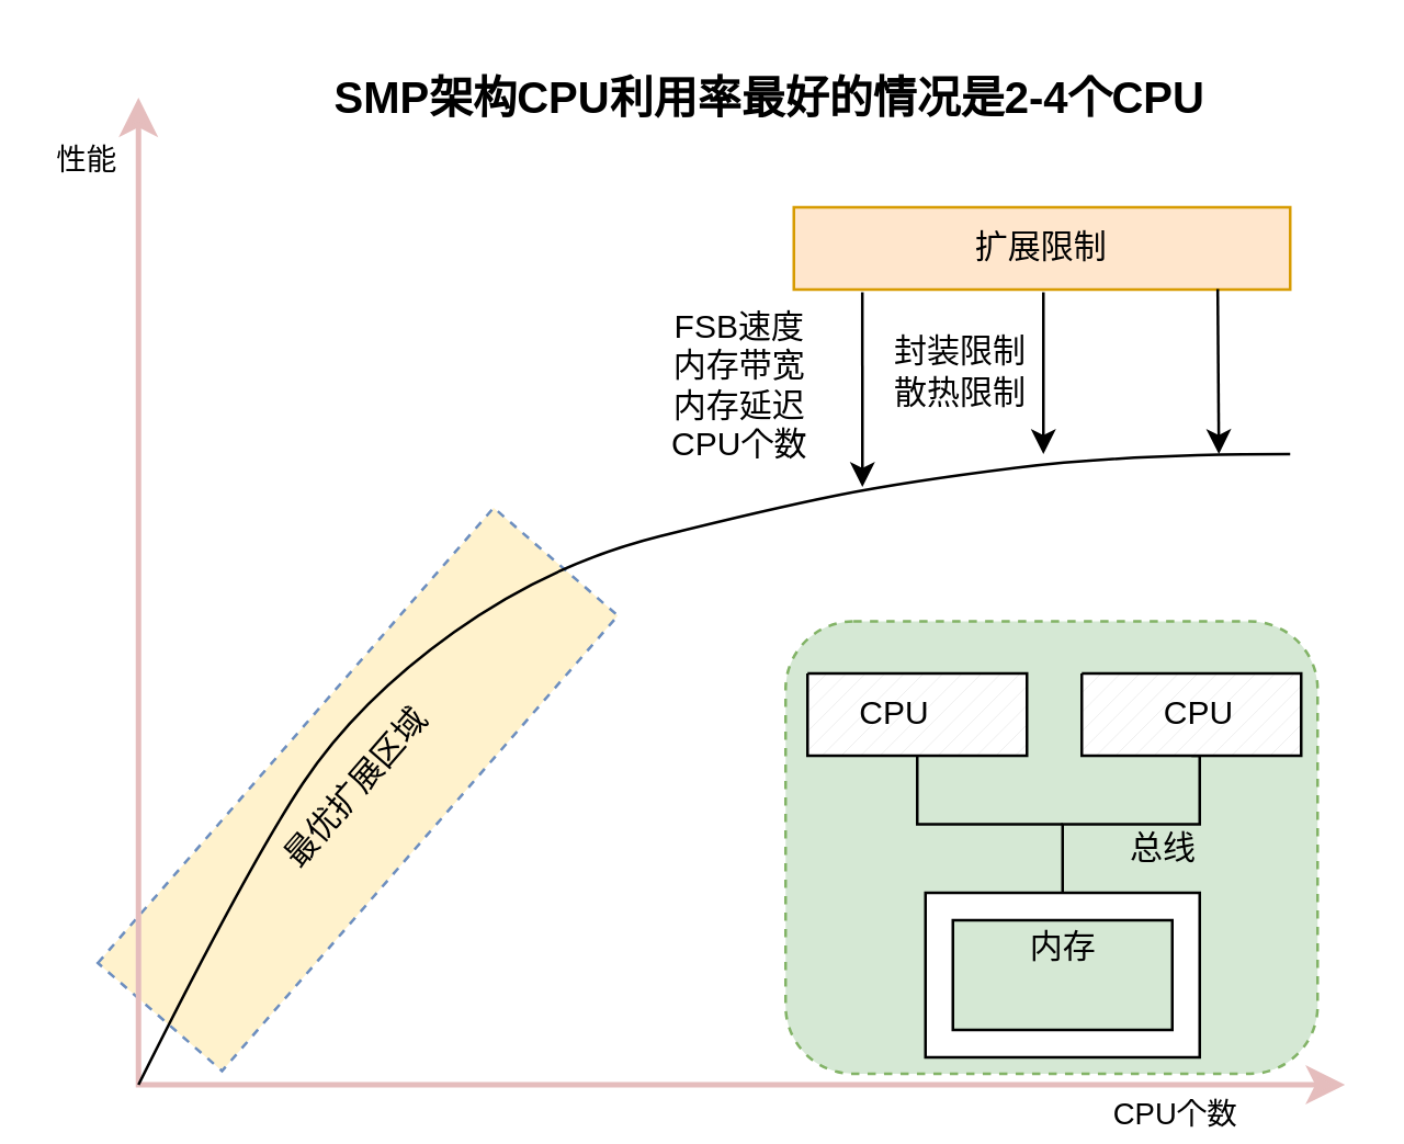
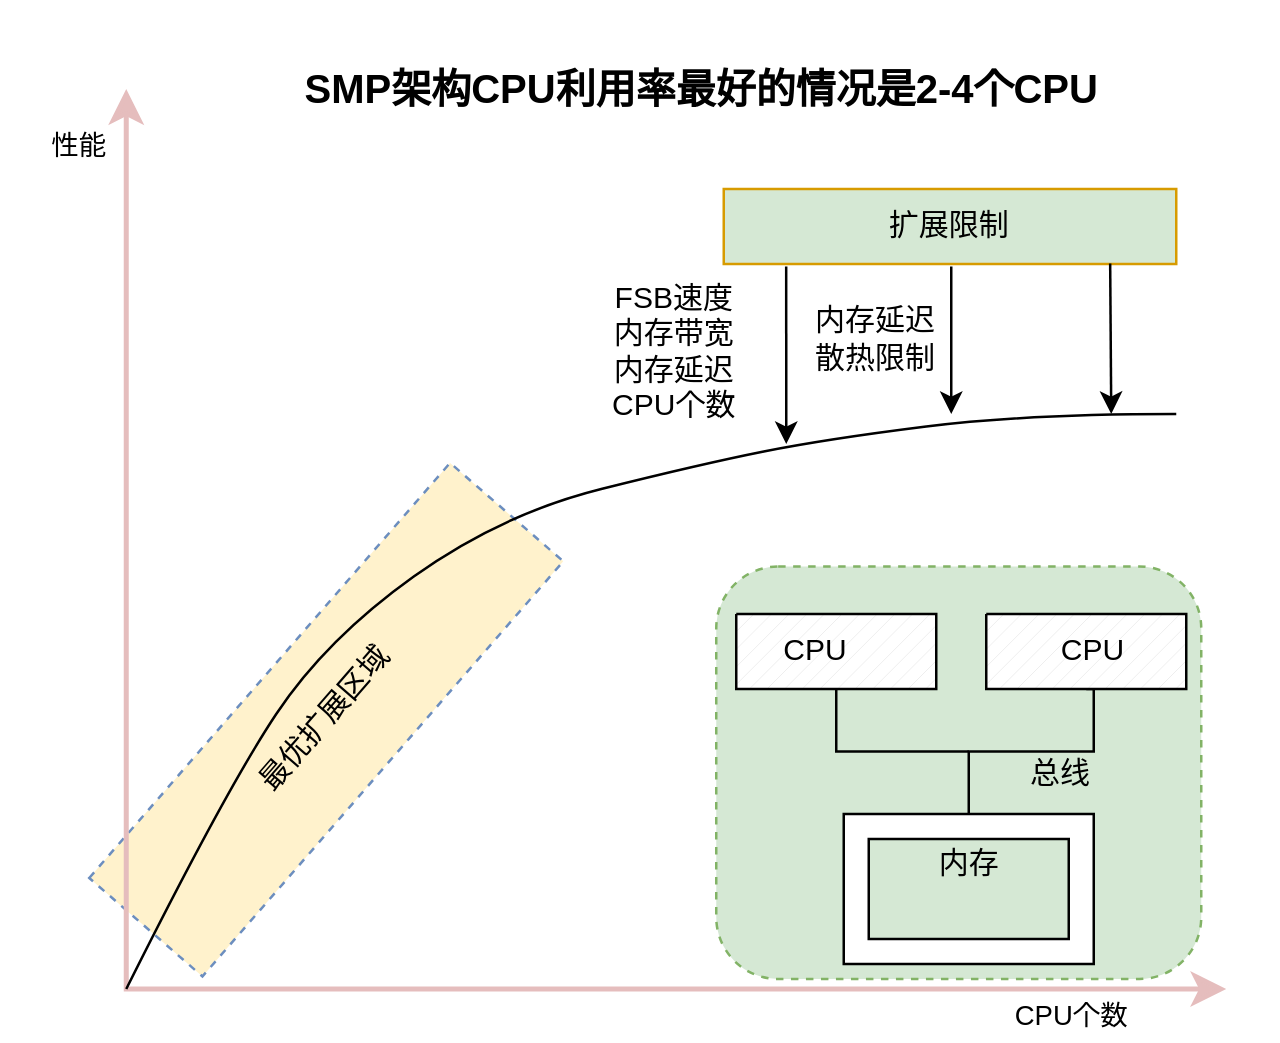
- <mxCell id="9" value="扩展限制" style="rounded=0;whiteSpace=wrap;html=1;fillColor=#ffe6cc;strokeColor=#d79b00;" vertex="1" parent="1"><mxGeometry x="289" y="75" width="181" height="30" as="geometry" /></mxCell>
+ <mxCell id="9" value="扩展限制" style="rounded=0;whiteSpace=wrap;html=1;fillColor=#d5e8d4;strokeColor=#d79b00;" vertex="1" parent="1"><mxGeometry x="289" y="75" width="181" height="30" as="geometry" /></mxCell>
- <mxCell id="13" value="封装限制&lt;br&gt;散热限制" style="text;html=1;strokeColor=none;fillColor=none;align=center;verticalAlign=middle;whiteSpace=wrap;rounded=0;" vertex="1" parent="1"><mxGeometry x="320" y="125" width="60" height="20" as="geometry" /></mxCell>
+ <mxCell id="13" value="内存延迟&lt;br&gt;散热限制" style="text;html=1;strokeColor=none;fillColor=none;align=center;verticalAlign=middle;whiteSpace=wrap;rounded=0;" vertex="1" parent="1"><mxGeometry x="320" y="125" width="60" height="20" as="geometry" /></mxCell>
